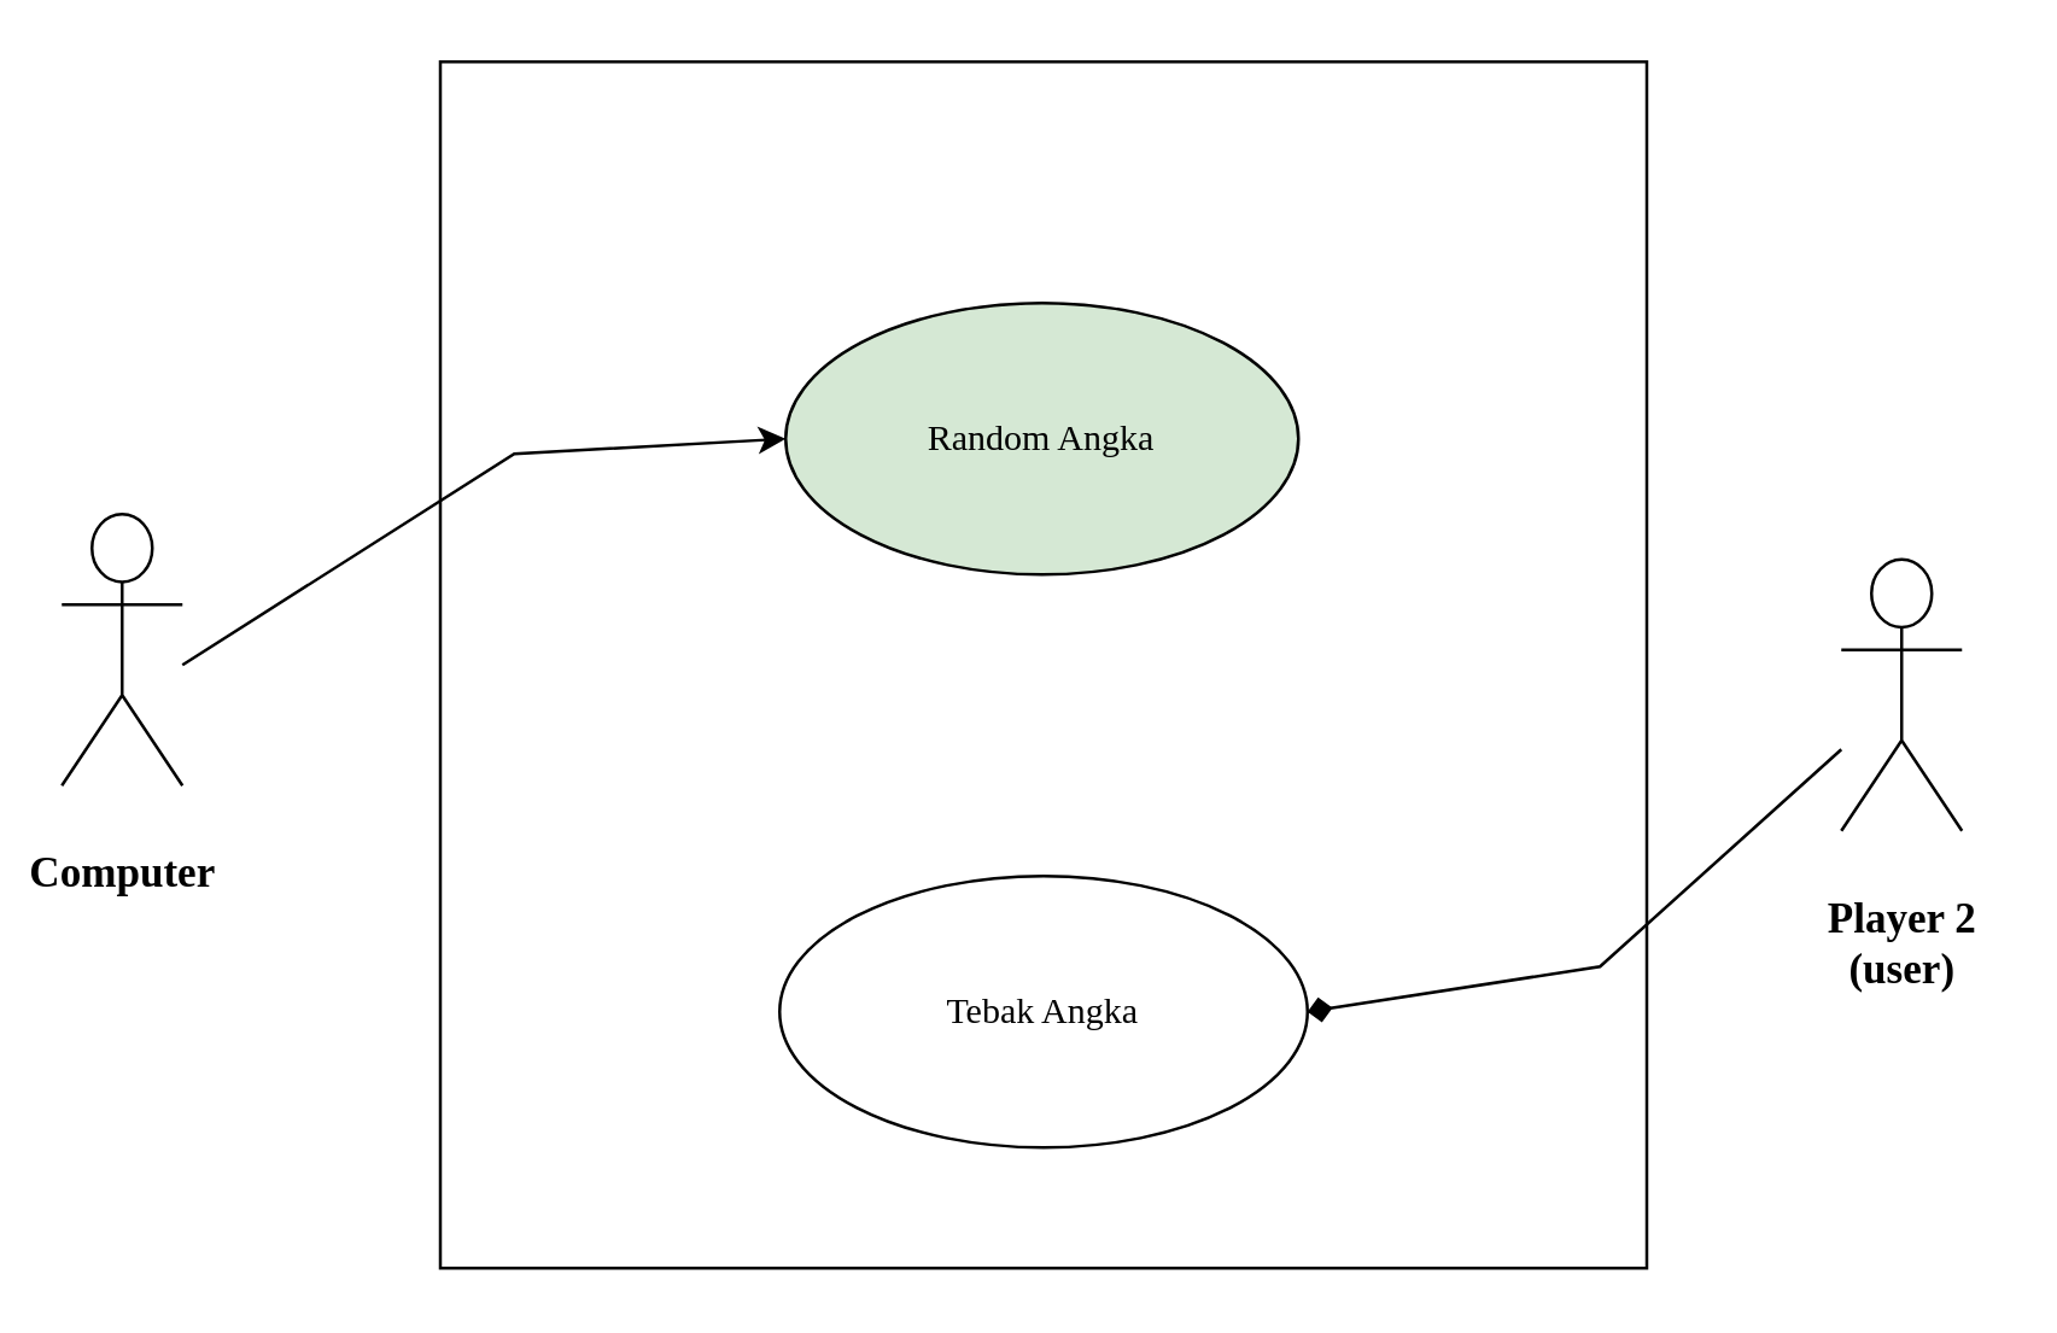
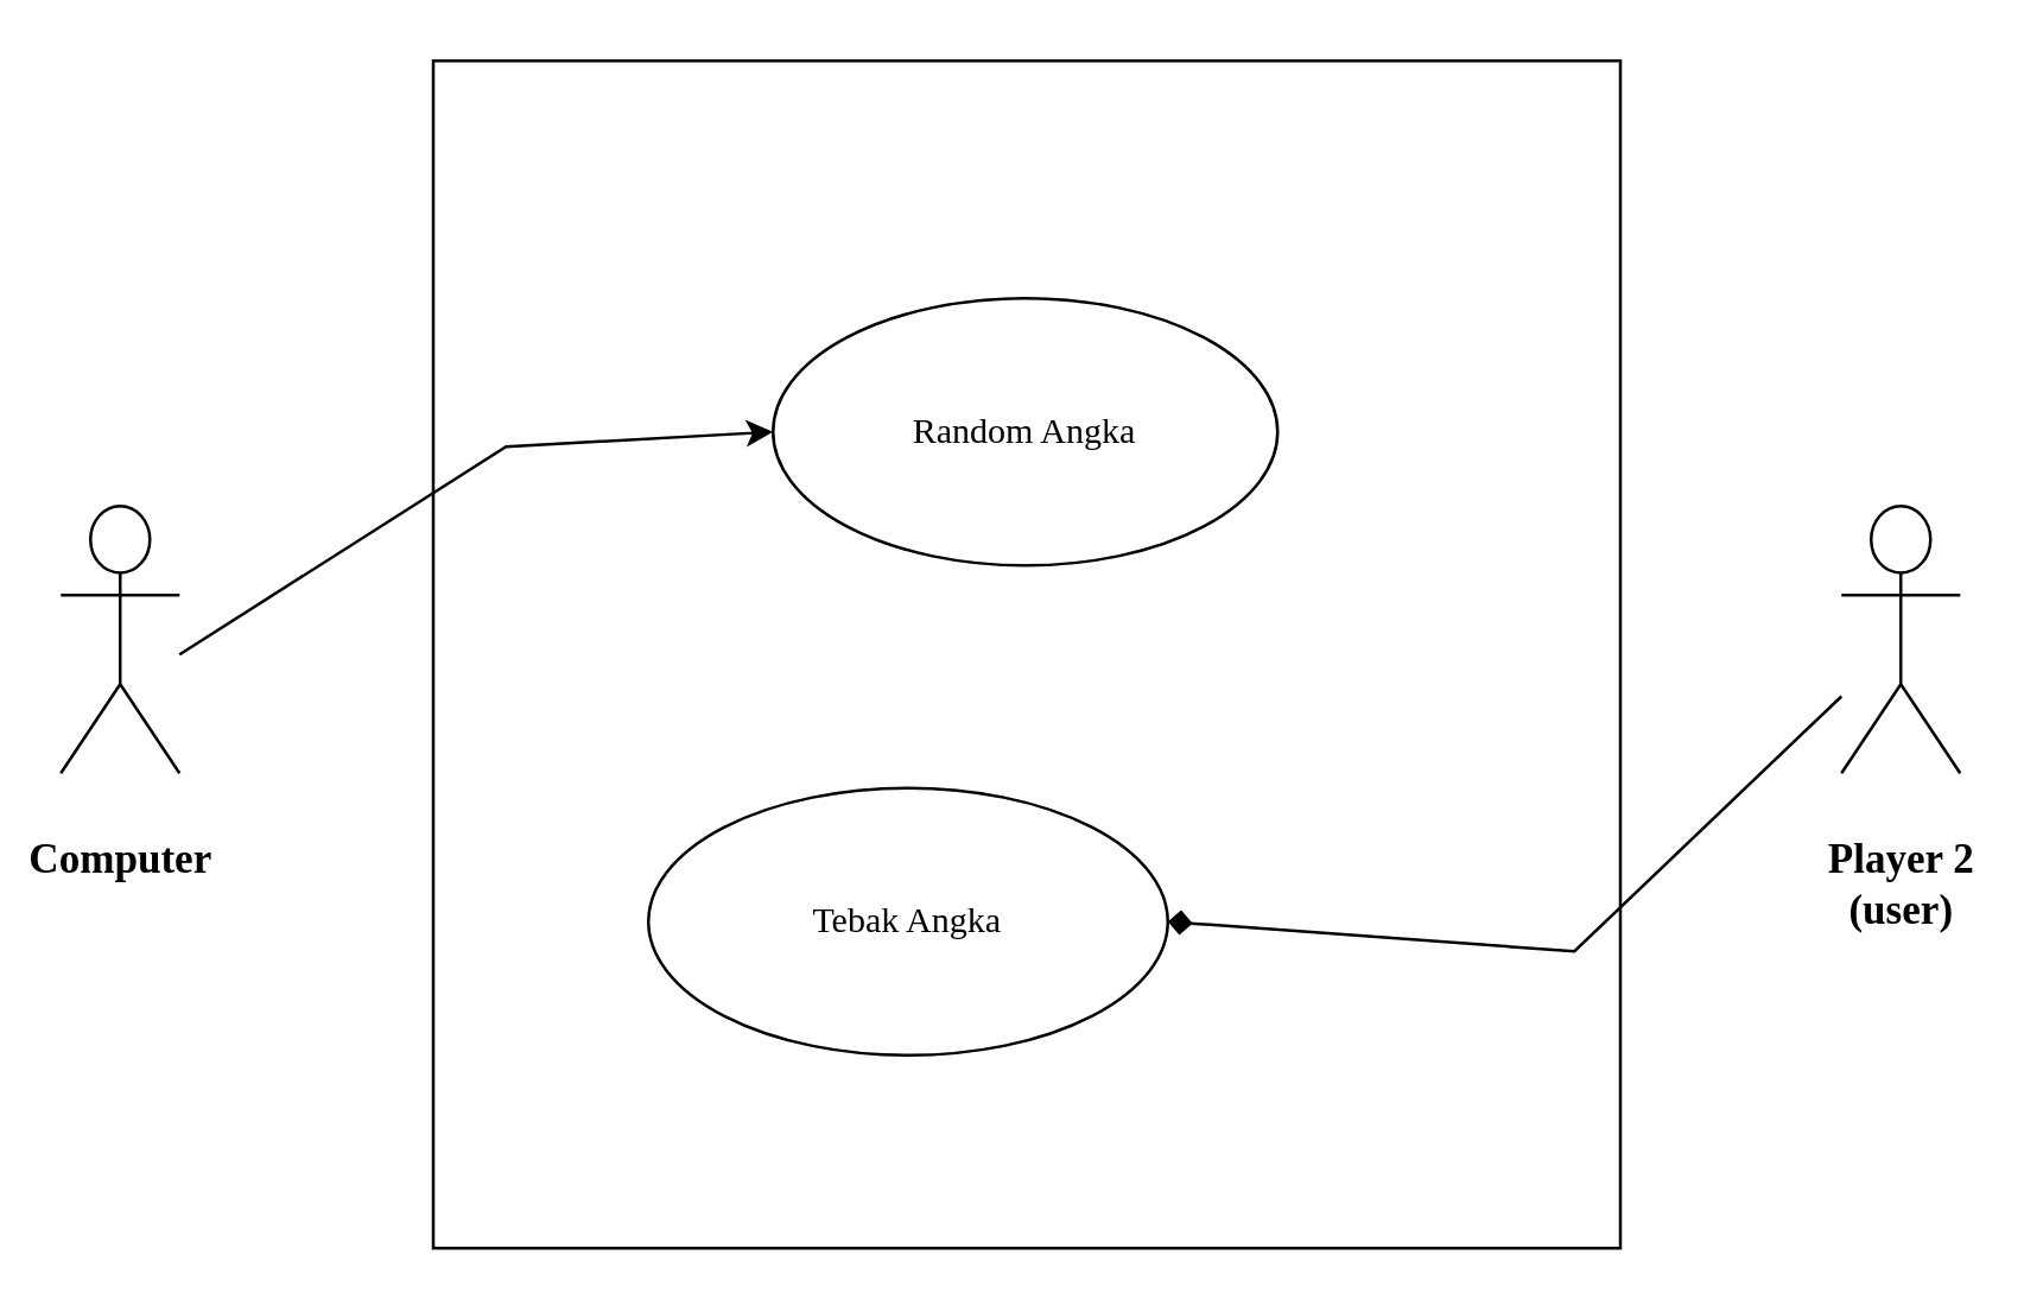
- <mxCell id="5" value="Random Angka" style="ellipse;whiteSpace=wrap;html=1;fontFamily=Comic Sans MS;fillColor=#d5e8d4;" vertex="1" parent="1"><mxGeometry x="260" y="100" width="170" height="90" as="geometry" /></mxCell>
+ <mxCell id="5" value="Random Angka" style="ellipse;whiteSpace=wrap;html=1;fontFamily=Comic Sans MS;" vertex="1" parent="1"><mxGeometry x="260" y="100" width="170" height="90" as="geometry" /></mxCell>
- <mxCell id="3" value="&lt;h3&gt;&lt;font face=&quot;Garamond&quot;&gt;Player 2&lt;br&gt;(user)&lt;/font&gt;&lt;/h3&gt;" style="shape=umlActor;verticalLabelPosition=bottom;verticalAlign=top;html=1;outlineConnect=0;" vertex="1" parent="1"><mxGeometry x="610" y="185" width="40" height="90" as="geometry" /></mxCell>
+ <mxCell id="3" value="&lt;h3&gt;&lt;font face=&quot;Garamond&quot;&gt;Player 2&lt;br&gt;(user)&lt;/font&gt;&lt;/h3&gt;" style="shape=umlActor;verticalLabelPosition=bottom;verticalAlign=top;html=1;outlineConnect=0;" vertex="1" parent="1"><mxGeometry x="620" y="170" width="40" height="90" as="geometry" /></mxCell>
- <mxCell id="6" value="Tebak Angka" style="ellipse;whiteSpace=wrap;html=1;fontFamily=Comic Sans MS;" vertex="1" parent="1"><mxGeometry x="258" y="290" width="175" height="90" as="geometry" /></mxCell>
+ <mxCell id="6" value="Tebak Angka" style="ellipse;whiteSpace=wrap;html=1;fontFamily=Comic Sans MS;" vertex="1" parent="1"><mxGeometry x="218" y="265" width="175" height="90" as="geometry" /></mxCell>
